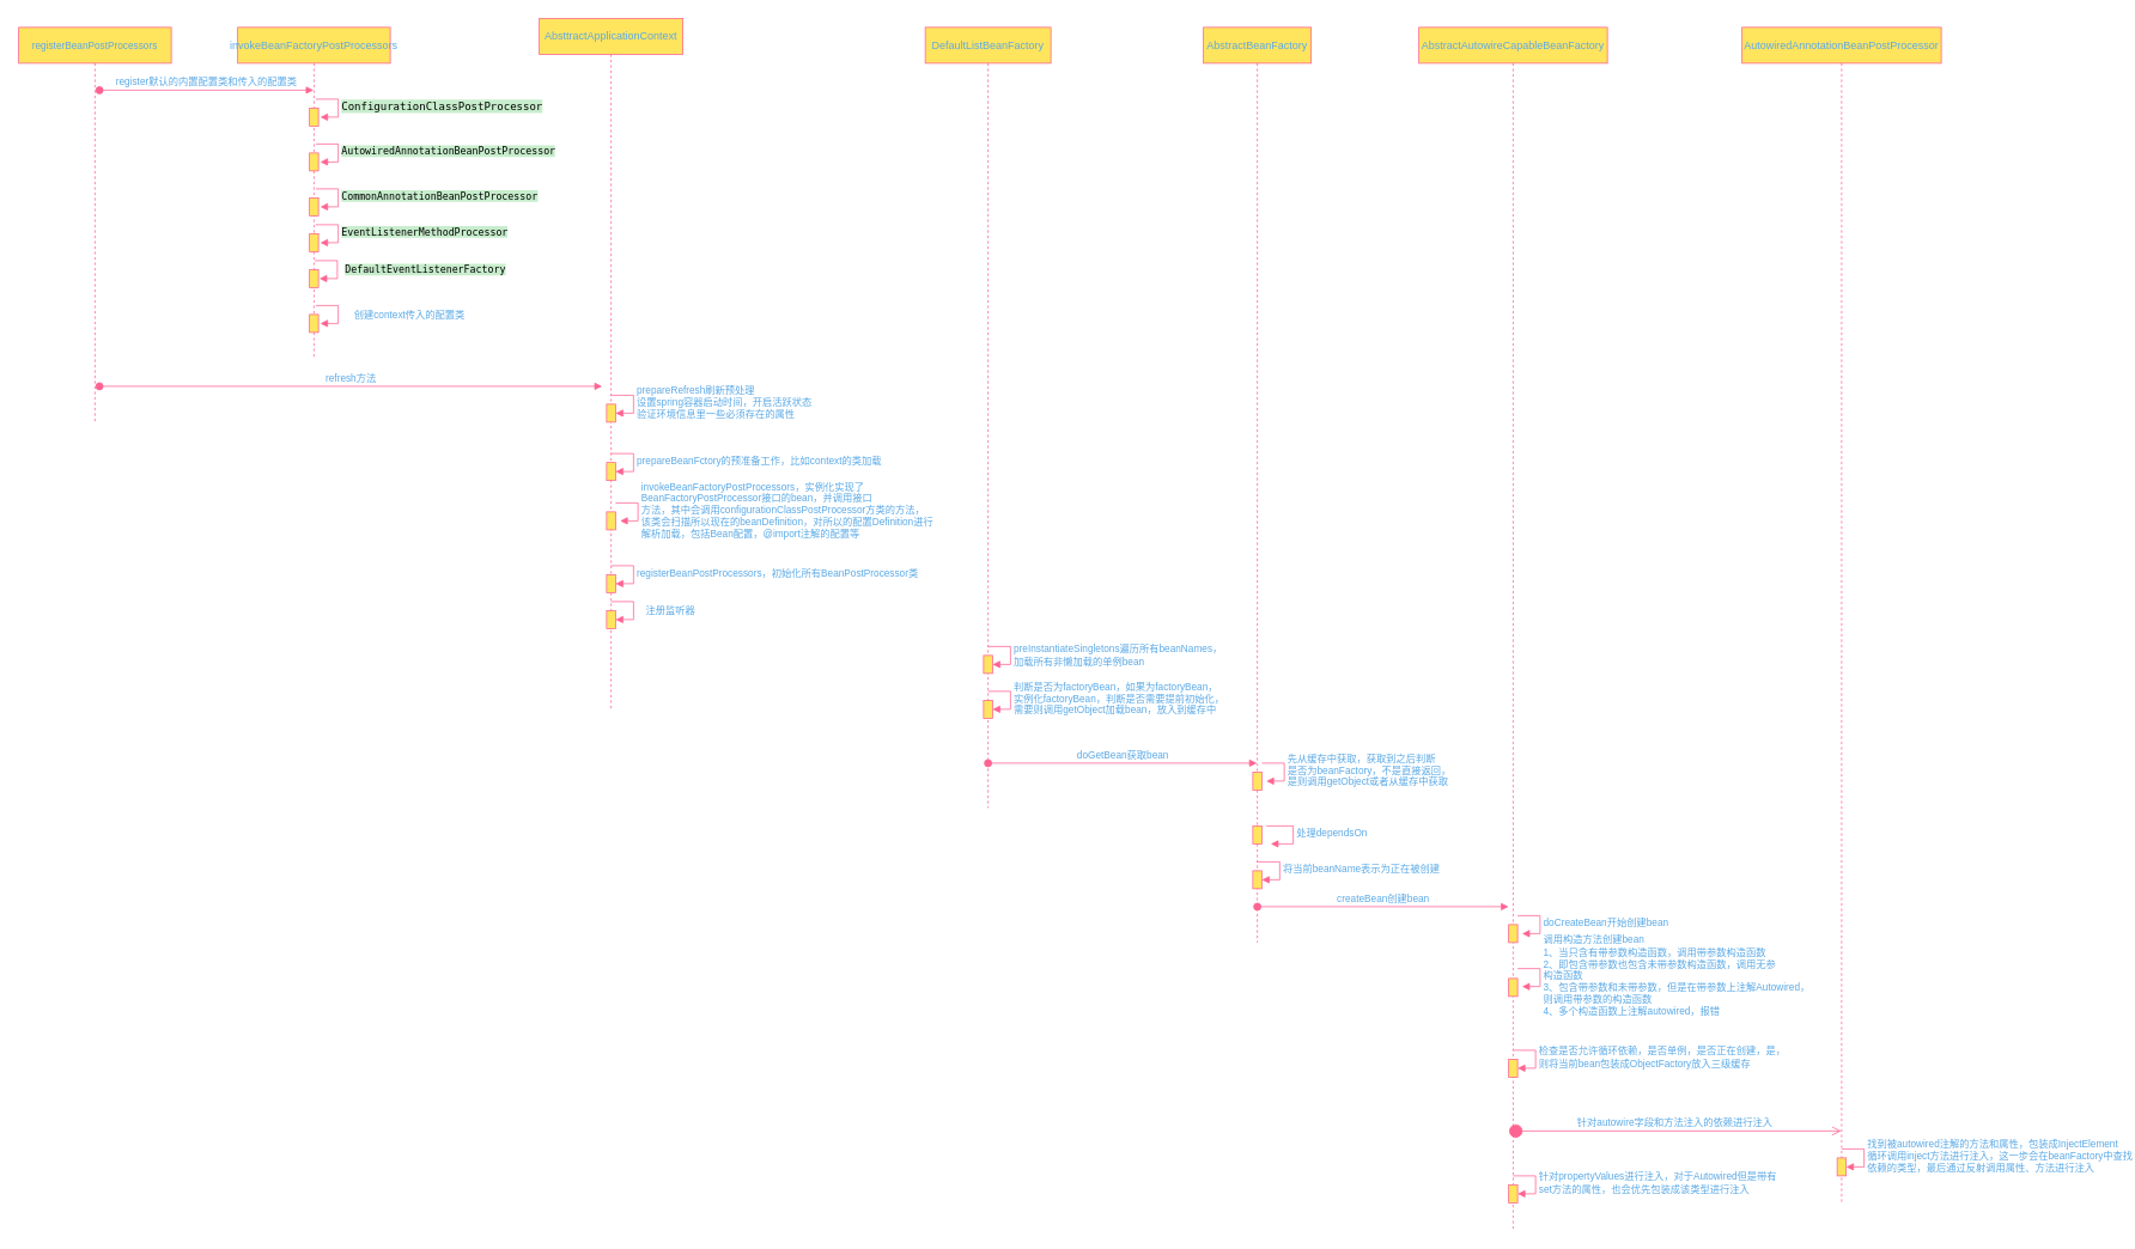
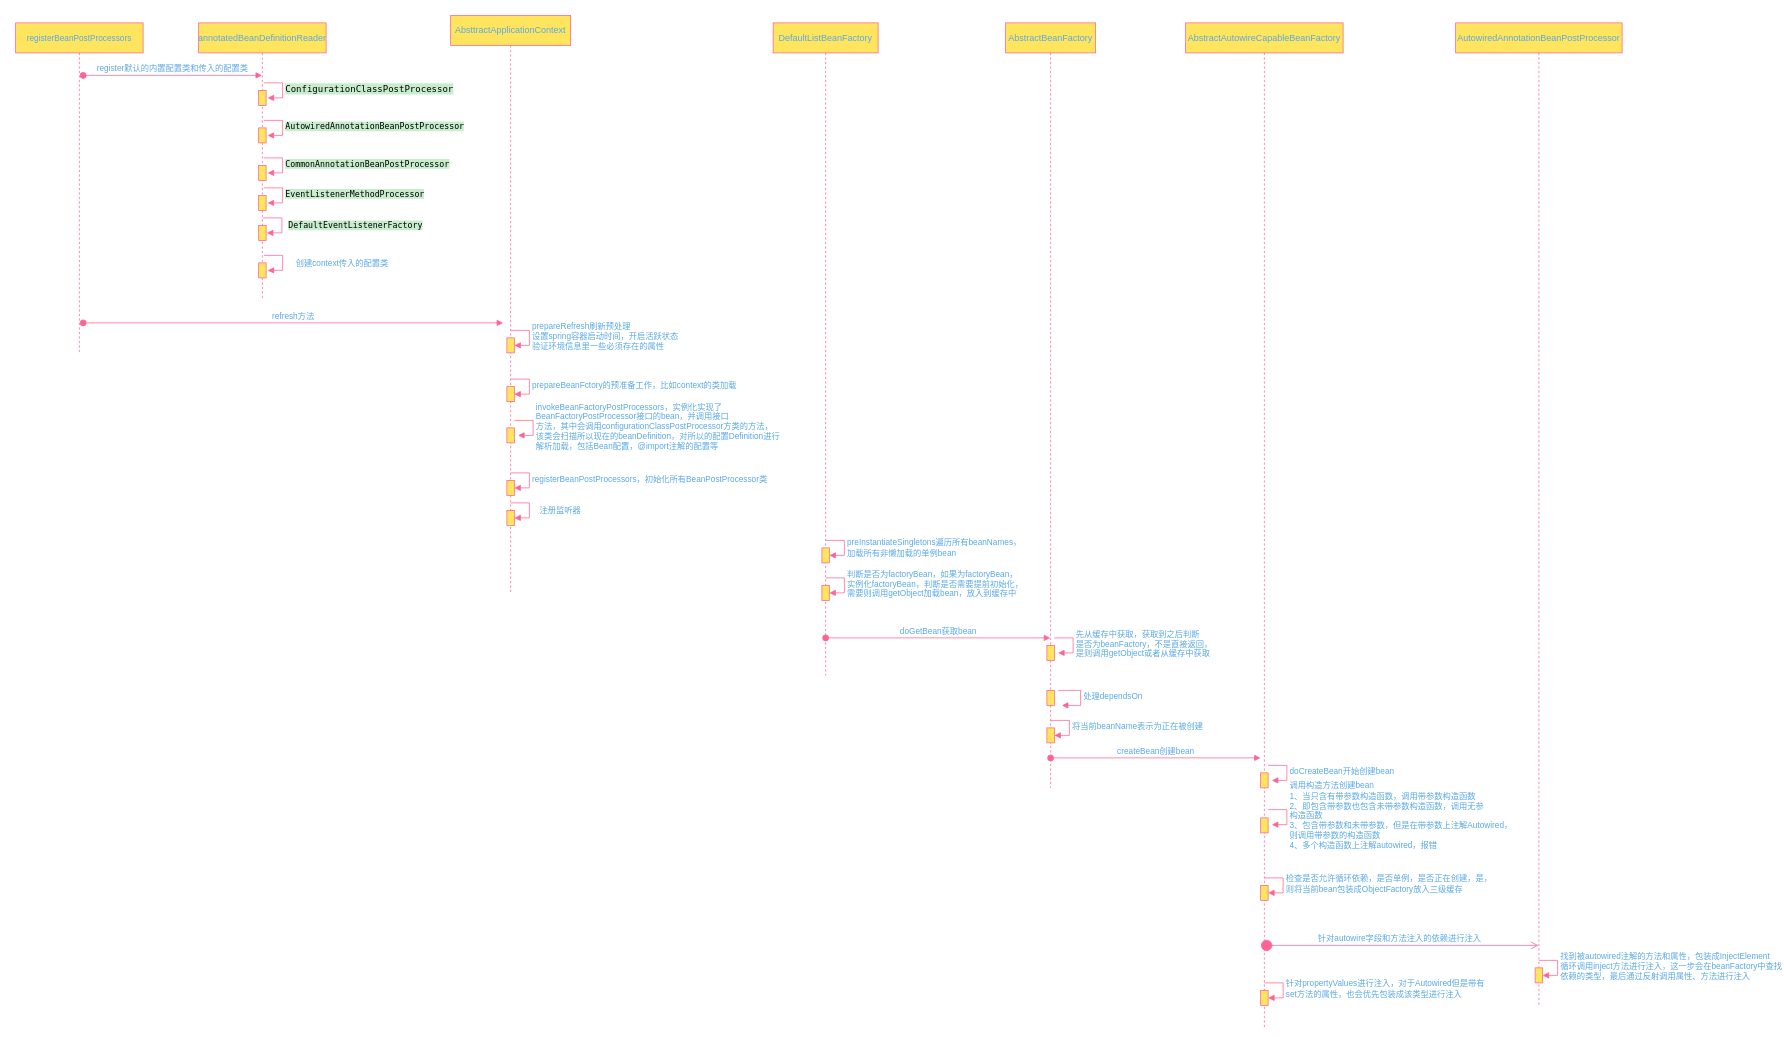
- <mxCell id="4" value="invokeBeanFactoryPostProcessors" style="shape=umlLifeline;perimeter=lifelinePerimeter;whiteSpace=wrap;html=1;container=1;collapsible=0;recursiveResize=0;outlineConnect=0;rounded=0;sketch=0;strokeColor=#FF6392;fillColor=#FFE45E;fontColor=#5AA9E6;" vertex="1" parent="1"><mxGeometry x="264" y="30" width="170" height="370" as="geometry" /></mxCell>
+ <mxCell id="4" value="annotatedBeanDefinitionReader" style="shape=umlLifeline;perimeter=lifelinePerimeter;whiteSpace=wrap;html=1;container=1;collapsible=0;recursiveResize=0;outlineConnect=0;rounded=0;sketch=0;strokeColor=#FF6392;fillColor=#FFE45E;fontColor=#5AA9E6;" vertex="1" parent="1"><mxGeometry x="264" y="30" width="170" height="370" as="geometry" /></mxCell>
